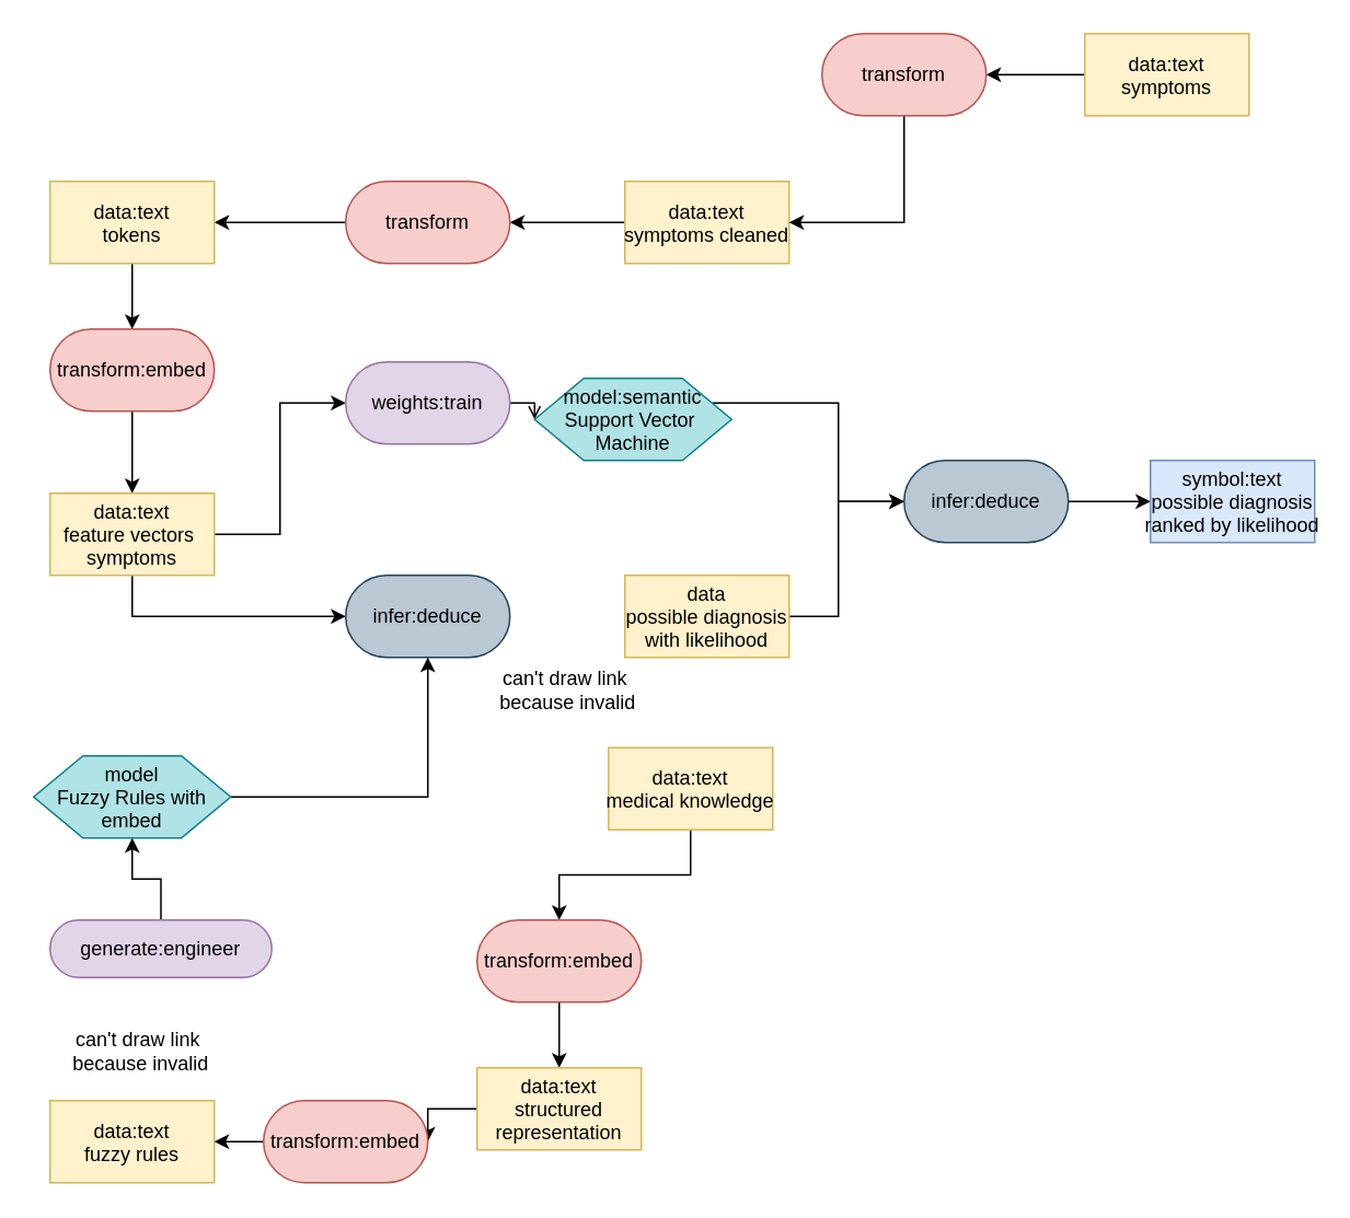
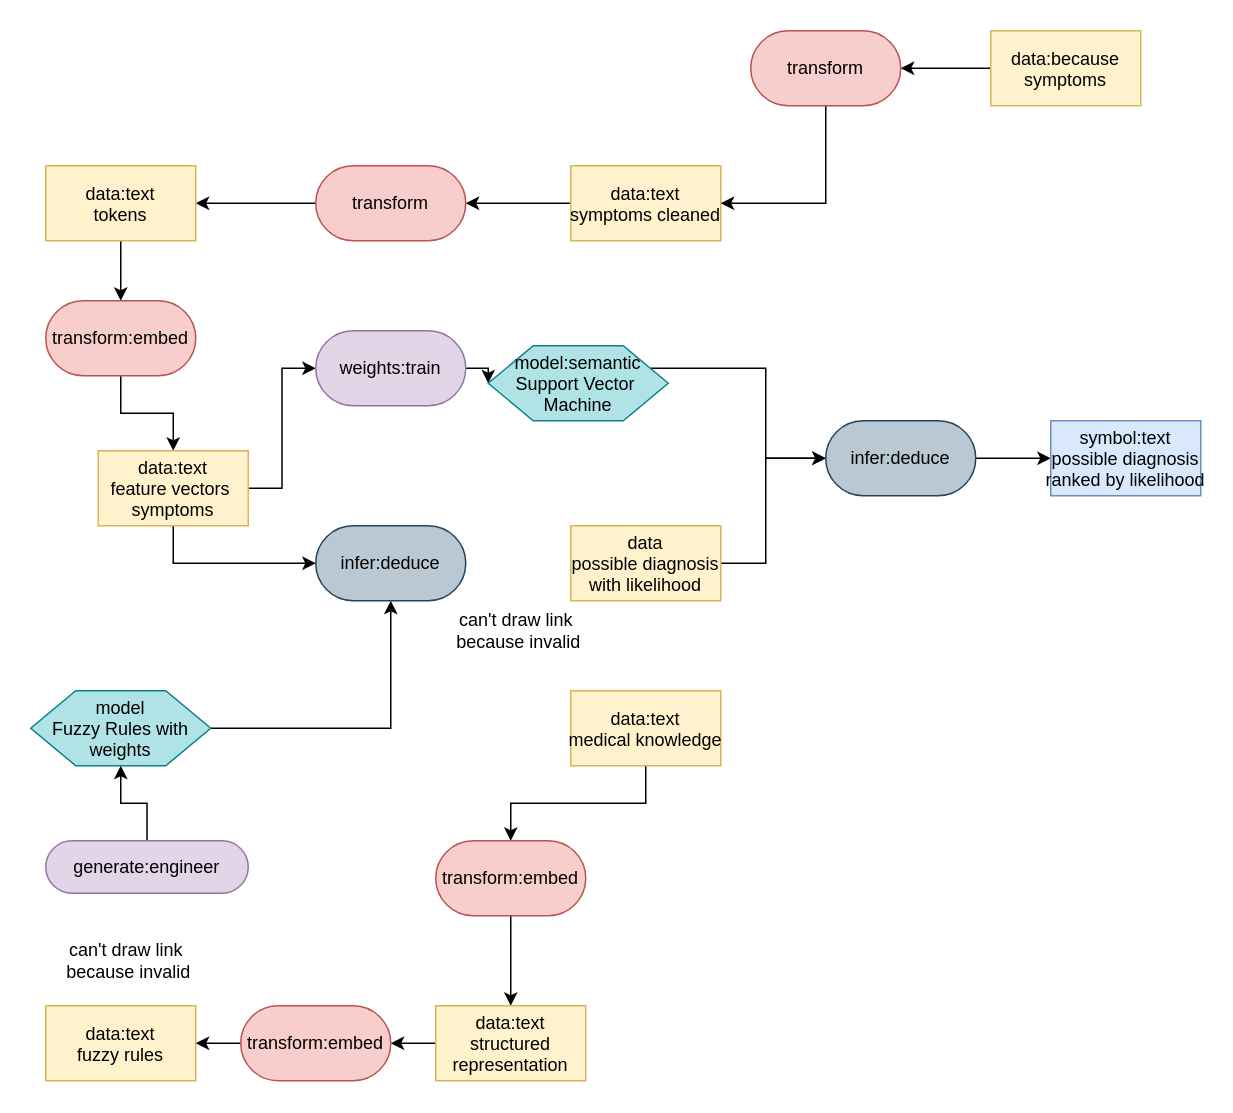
- <mxCell id="3" value="data:text&#10;symptoms" style="rectangle;fillColor=#fff2cc;strokeColor=#d6b656;" name="data" vertex="1" parent="1"><mxGeometry x="660" y="20" width="100" height="50" as="geometry" /></mxCell>
+ <mxCell id="3" value="data:because&#10;symptoms" style="rectangle;fillColor=#fff2cc;strokeColor=#d6b656;" name="data" vertex="1" parent="1"><mxGeometry x="660" y="20" width="100" height="50" as="geometry" /></mxCell>
- <mxCell id="17" style="edgeStyle=orthogonalEdgeStyle;rounded=0;orthogonalLoop=1;jettySize=auto;html=1;exitX=1;exitY=0.5;exitDx=0;exitDy=0;entryX=0;entryY=0.5;entryDx=0;entryDy=0;endArrow=open;" edge="1" parent="1" source="18" target="21"><mxGeometry relative="1" as="geometry" /></mxCell>
+ <mxCell id="17" style="edgeStyle=orthogonalEdgeStyle;rounded=0;orthogonalLoop=1;jettySize=auto;html=1;exitX=1;exitY=0.5;exitDx=0;exitDy=0;entryX=0;entryY=0.5;entryDx=0;entryDy=0;" edge="1" parent="1" source="18" target="21"><mxGeometry relative="1" as="geometry" /></mxCell>
- <mxCell id="16" value="data:text&#10;feature vectors &#10;symptoms" style="rectangle;fillColor=#fff2cc;strokeColor=#d6b656;" name="data" vertex="1" parent="1"><mxGeometry x="30" y="300" width="100" height="50" as="geometry" /></mxCell>
+ <mxCell id="16" value="data:text&#10;feature vectors &#10;symptoms" style="rectangle;fillColor=#fff2cc;strokeColor=#d6b656;" name="data" vertex="1" parent="1"><mxGeometry x="65" y="300" width="100" height="50" as="geometry" /></mxCell>
- <mxCell id="28" value="model&#10;Fuzzy Rules with&#10;embed" style="shape=hexagon;perimeter=hexagonPerimeter2;fillColor=#b0e3e6;strokeColor=#0e8088;" name="model" vertex="1" parent="1"><mxGeometry x="20" y="460" width="120" height="50" as="geometry" /></mxCell>
+ <mxCell id="28" value="model&#10;Fuzzy Rules with&#10;weights" style="shape=hexagon;perimeter=hexagonPerimeter2;fillColor=#b0e3e6;strokeColor=#0e8088;" name="model" vertex="1" parent="1"><mxGeometry x="20" y="460" width="120" height="50" as="geometry" /></mxCell>
- <mxCell id="34" value="data:text&#10;medical knowledge" style="rectangle;fillColor=#fff2cc;strokeColor=#d6b656;" name="data" vertex="1" parent="1"><mxGeometry x="370" y="455" width="100" height="50" as="geometry" /></mxCell>
+ <mxCell id="34" value="data:text&#10;medical knowledge" style="rectangle;fillColor=#fff2cc;strokeColor=#d6b656;" name="data" vertex="1" parent="1"><mxGeometry x="380" y="460" width="100" height="50" as="geometry" /></mxCell>
- <mxCell id="38" value="data:text&#10;structured&#10;representation" style="rectangle;fillColor=#fff2cc;strokeColor=#d6b656;" name="data" vertex="1" parent="1"><mxGeometry x="290" y="650" width="100" height="50" as="geometry" /></mxCell>
+ <mxCell id="38" value="data:text&#10;structured&#10;representation" style="rectangle;fillColor=#fff2cc;strokeColor=#d6b656;" name="data" vertex="1" parent="1"><mxGeometry x="290" y="670" width="100" height="50" as="geometry" /></mxCell>
